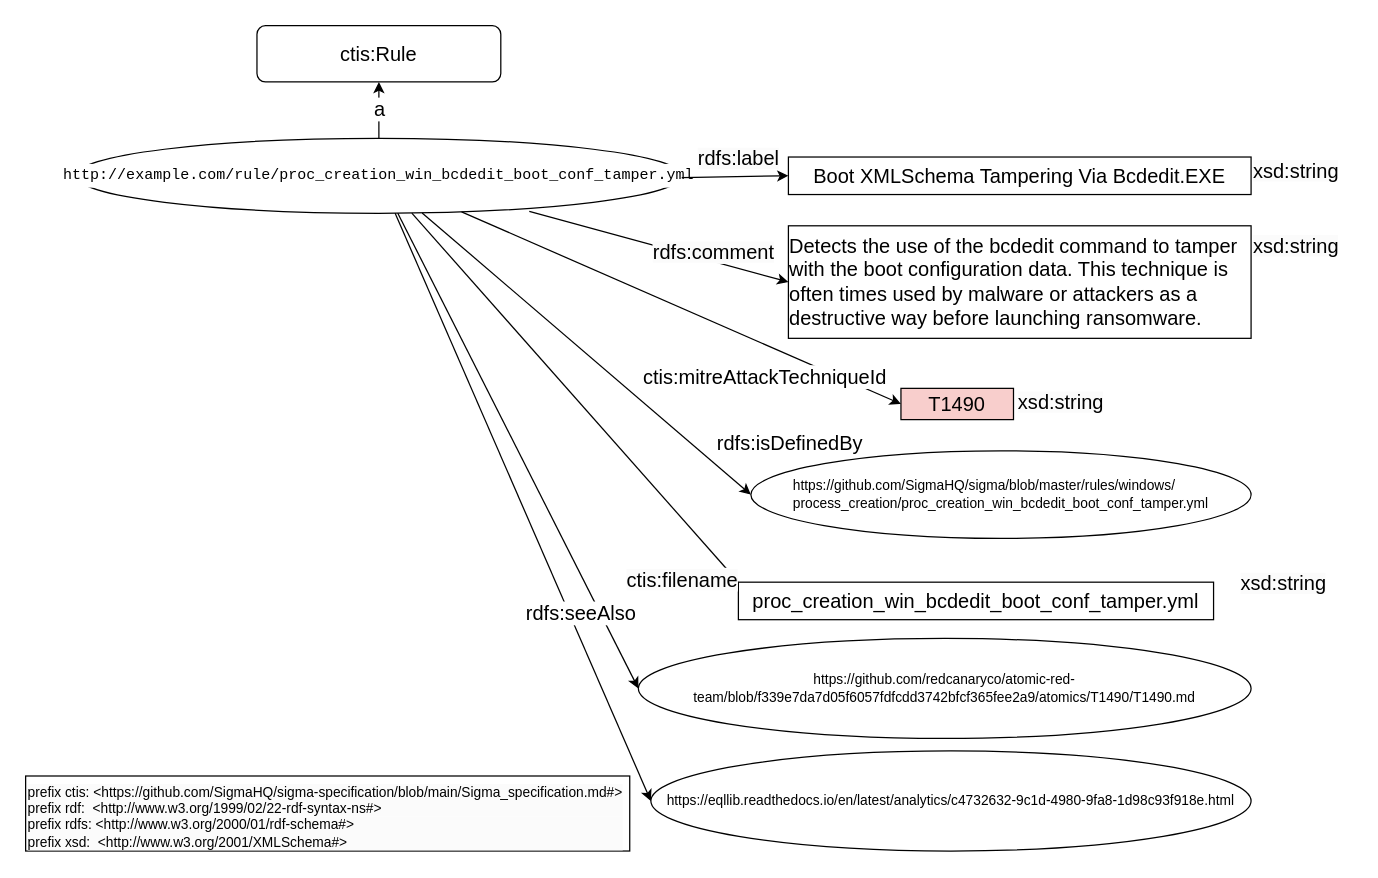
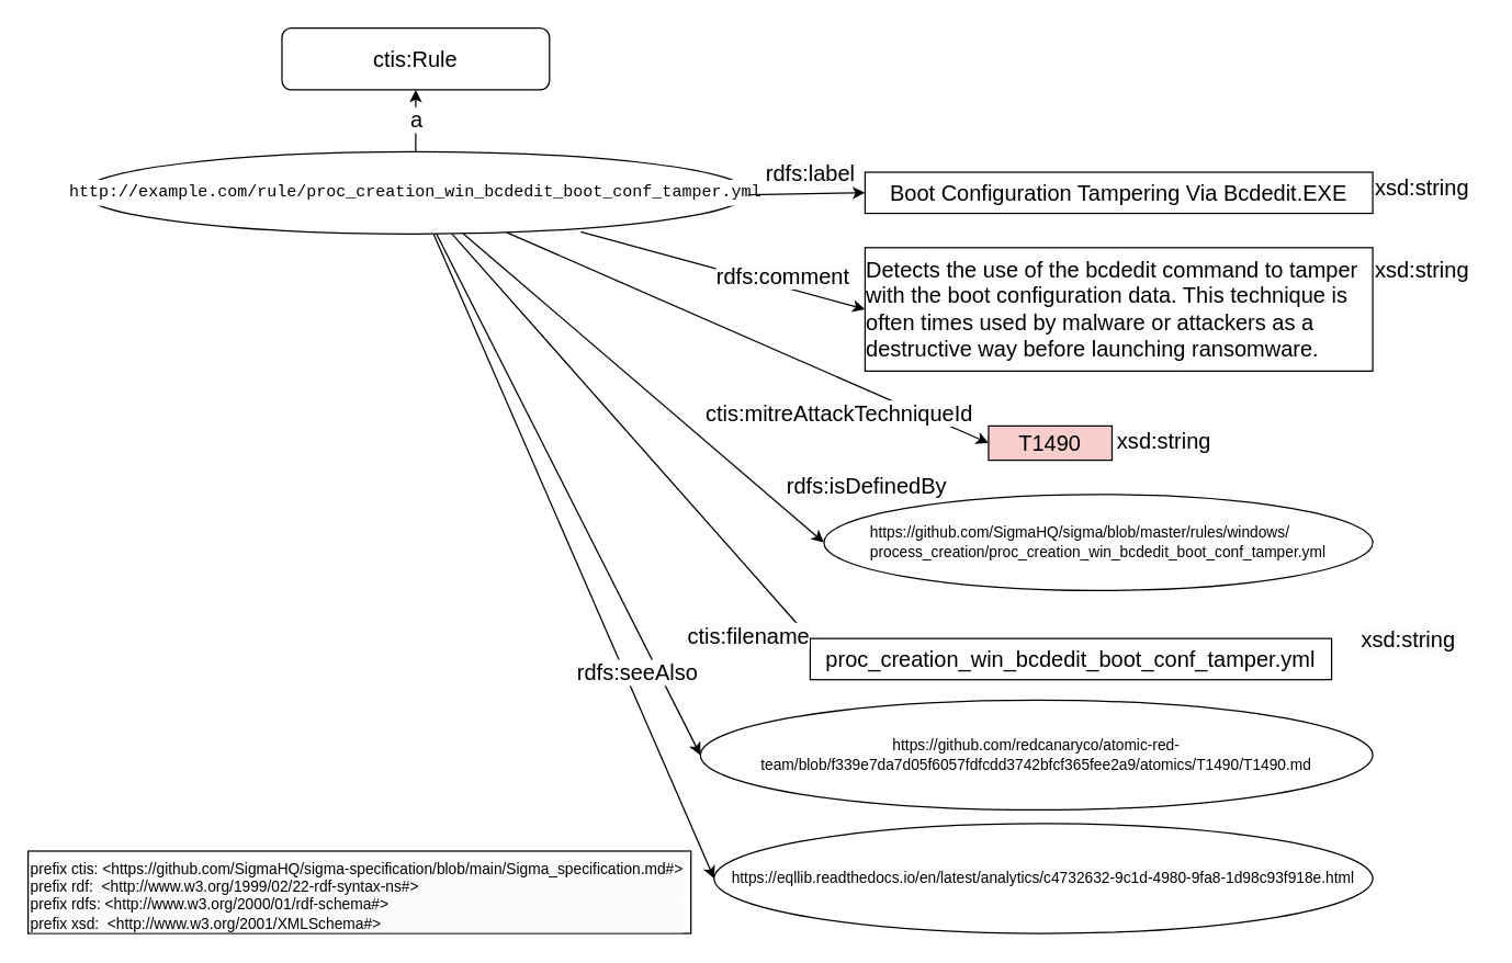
- <mxCell id="4" value="&lt;div style=&quot;text-align: left;&quot;&gt;&lt;span style=&quot;background-color: initial;&quot;&gt;Boot XMLSchema Tampering Via Bcdedit.EXE&lt;/span&gt;&lt;/div&gt;" style="rounded=0;whiteSpace=wrap;html=1;fontSize=16;" parent="1" vertex="1"><mxGeometry x="630" y="125" width="370" height="30" as="geometry" /></mxCell>
+ <mxCell id="4" value="&lt;div style=&quot;text-align: left;&quot;&gt;&lt;span style=&quot;background-color: initial;&quot;&gt;Boot Configuration Tampering Via Bcdedit.EXE&lt;/span&gt;&lt;/div&gt;" style="rounded=0;whiteSpace=wrap;html=1;fontSize=16;" parent="1" vertex="1"><mxGeometry x="630" y="125" width="370" height="30" as="geometry" /></mxCell>
